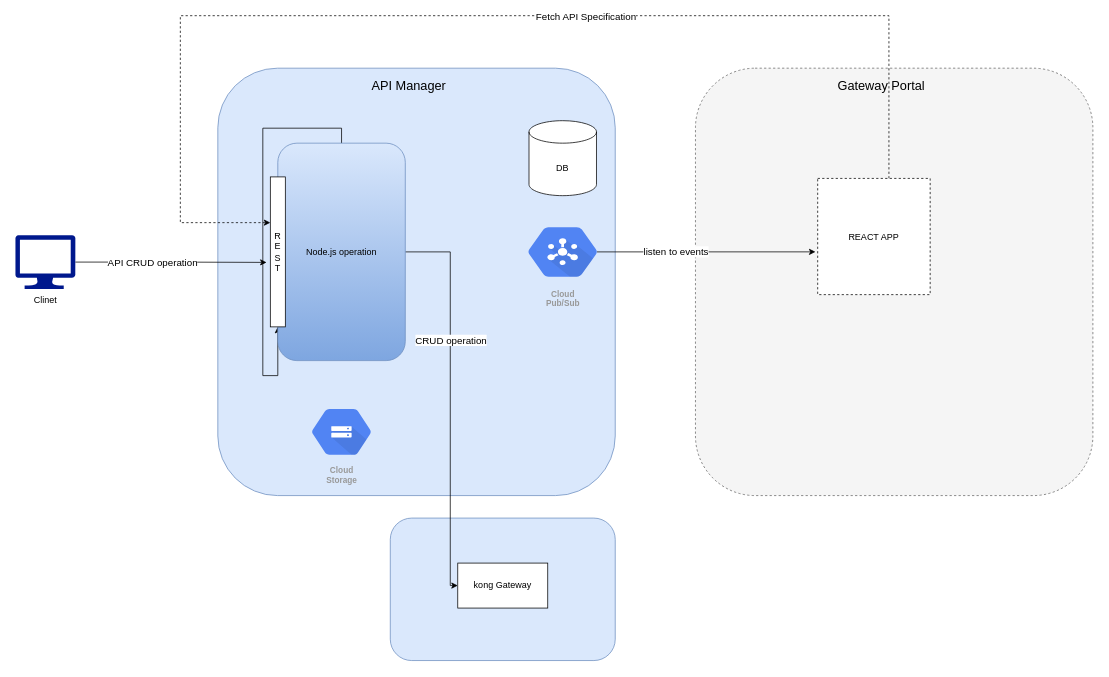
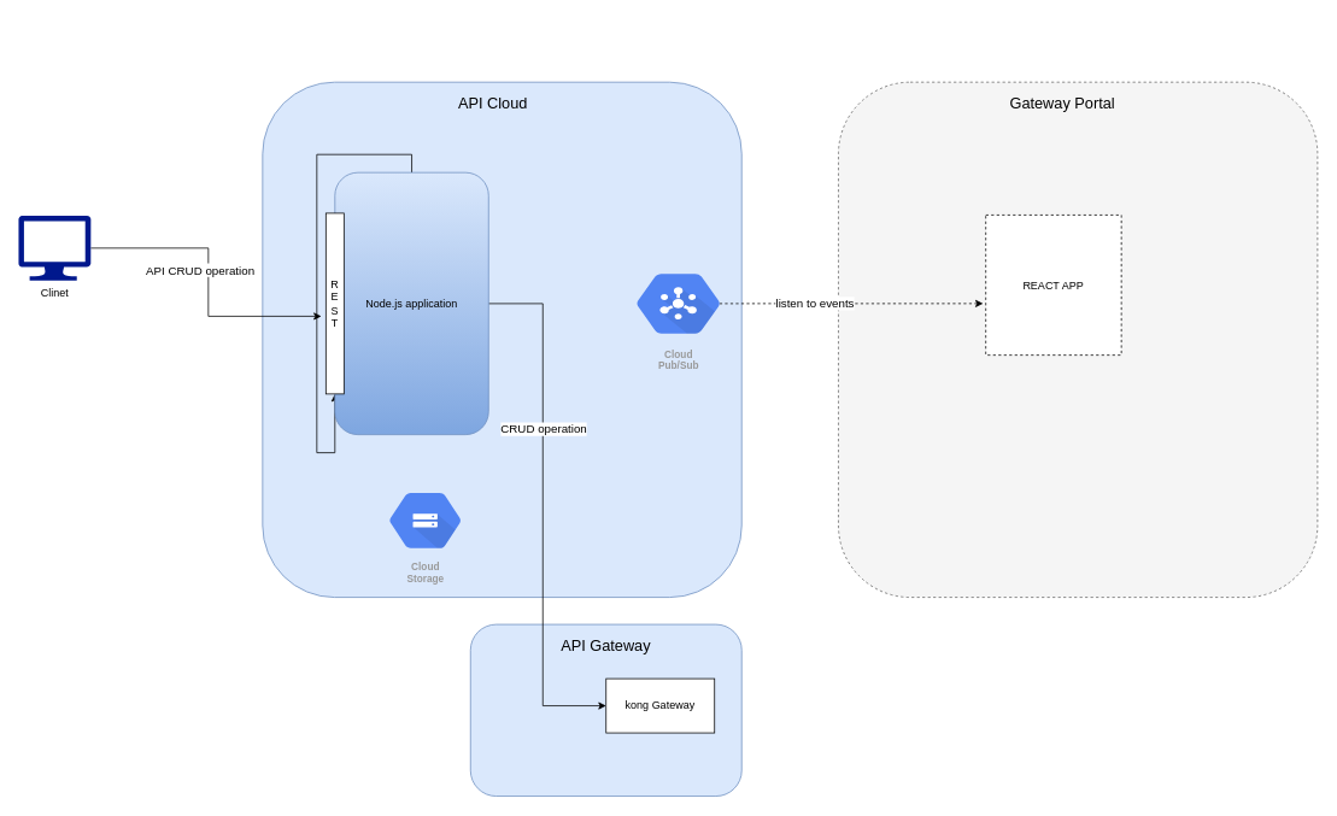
- <mxCell id="19" style="edgeStyle=orthogonalEdgeStyle;rounded=0;orthogonalLoop=1;jettySize=auto;html=1;entryX=0;entryY=0.305;entryDx=0;entryDy=0;entryPerimeter=0;dashed=1;" parent="1" source="21" target="10" edge="1"><mxGeometry relative="1" as="geometry"><Array as="points"><mxPoint x="1185" y="20" /><mxPoint x="240" y="20" /><mxPoint x="240" y="296" /></Array></mxGeometry></mxCell>
- <mxCell id="20" value="Fetch API Specification" style="edgeLabel;html=1;align=center;verticalAlign=middle;resizable=0;points=[];fontSize=13;" parent="19" vertex="1" connectable="0"><mxGeometry x="-0.354" y="4" relative="1" as="geometry"><mxPoint x="-119" y="-4" as="offset" /></mxGeometry></mxCell>
- <mxCell id="22" value="&lt;font style=&quot;font-size: 17px&quot;&gt;API Manager&lt;/font&gt;" style="text;html=1;strokeColor=none;fillColor=none;align=center;verticalAlign=middle;whiteSpace=wrap;rounded=0;fontSize=13;" vertex="1" parent="1"><mxGeometry x="460" y="100" width="170" height="30" as="geometry" /></mxCell>
+ <mxCell id="22" value="&lt;font style=&quot;font-size: 17px&quot;&gt;API Cloud&lt;/font&gt;" style="text;html=1;strokeColor=none;fillColor=none;align=center;verticalAlign=middle;whiteSpace=wrap;rounded=0;fontSize=13;" vertex="1" parent="1"><mxGeometry x="460" y="100" width="170" height="30" as="geometry" /></mxCell>
- <mxCell id="9" value="DB" style="shape=cylinder3;whiteSpace=wrap;html=1;boundedLbl=1;backgroundOutline=1;size=15;" parent="1" vertex="1"><mxGeometry x="705" y="160" width="90" height="100" as="geometry" /></mxCell>
- <mxCell id="8" value="Node.js operation" style="rounded=1;whiteSpace=wrap;html=1;fillColor=#dae8fc;strokeColor=#6c8ebf;gradientColor=#7ea6e0;" parent="1" vertex="1"><mxGeometry x="370" y="190" width="170" height="290" as="geometry" /></mxCell>
+ <mxCell id="8" value="Node.js application" style="rounded=1;whiteSpace=wrap;html=1;fillColor=#dae8fc;strokeColor=#6c8ebf;gradientColor=#7ea6e0;" parent="1" vertex="1"><mxGeometry x="370" y="190" width="170" height="290" as="geometry" /></mxCell>
- <mxCell id="11" style="edgeStyle=orthogonalEdgeStyle;rounded=0;orthogonalLoop=1;jettySize=auto;html=1;entryX=-0.02;entryY=0.632;entryDx=0;entryDy=0;entryPerimeter=0;exitX=0.825;exitY=0.5;exitDx=0;exitDy=0;exitPerimeter=0;dashed=0;" parent="1" source="13" target="21" edge="1"><mxGeometry relative="1" as="geometry" /></mxCell>
+ <mxCell id="11" style="edgeStyle=orthogonalEdgeStyle;rounded=0;orthogonalLoop=1;jettySize=auto;html=1;entryX=-0.02;entryY=0.632;entryDx=0;entryDy=0;entryPerimeter=0;exitX=0.825;exitY=0.5;exitDx=0;exitDy=0;exitPerimeter=0;dashed=1;" parent="1" source="13" target="21" edge="1"><mxGeometry relative="1" as="geometry" /></mxCell>
- <mxCell id="18" value="Clinet" style="sketch=0;aspect=fixed;pointerEvents=1;shadow=0;dashed=0;html=1;strokeColor=none;labelPosition=center;verticalLabelPosition=bottom;verticalAlign=top;align=center;fillColor=#00188D;shape=mxgraph.azure.computer" parent="1" vertex="1"><mxGeometry x="20" y="312.56" width="80" height="72" as="geometry" /></mxCell>
+ <mxCell id="18" value="Clinet" style="sketch=0;aspect=fixed;pointerEvents=1;shadow=0;dashed=0;html=1;strokeColor=none;labelPosition=center;verticalLabelPosition=bottom;verticalAlign=top;align=center;fillColor=#00188D;shape=mxgraph.azure.computer" parent="1" vertex="1"><mxGeometry x="20" y="237.56" width="80" height="72" as="geometry" /></mxCell>
- <mxCell id="15" value="Cloud&#10;Storage" style="sketch=0;html=1;fillColor=#5184F3;strokeColor=none;verticalAlign=top;labelPosition=center;verticalLabelPosition=bottom;align=center;spacingTop=-6;fontSize=11;fontStyle=1;fontColor=#999999;shape=mxgraph.gcp2.hexIcon;prIcon=cloud_storage" parent="1" vertex="1"><mxGeometry x="395" y="530" width="120" height="90" as="geometry" /></mxCell>
+ <mxCell id="15" value="Cloud&#10;Storage" style="sketch=0;html=1;fillColor=#5184F3;strokeColor=none;verticalAlign=top;labelPosition=center;verticalLabelPosition=bottom;align=center;spacingTop=-6;fontSize=11;fontStyle=1;fontColor=#999999;shape=mxgraph.gcp2.hexIcon;prIcon=cloud_storage" parent="1" vertex="1"><mxGeometry x="410" y="530" width="120" height="90" as="geometry" /></mxCell>
+ <mxCell id="24" value="&lt;font style=&quot;font-size: 17px&quot;&gt;API Gateway&lt;/font&gt;" style="text;html=1;strokeColor=none;fillColor=none;align=center;verticalAlign=middle;whiteSpace=wrap;rounded=0;fontSize=13;" vertex="1" parent="1"><mxGeometry x="585" y="700" width="170" height="30" as="geometry" /></mxCell>
- <mxCell id="14" value="kong Gateway" style="rounded=0;whiteSpace=wrap;html=1;" parent="1" vertex="1"><mxGeometry x="610" y="750" width="120" height="60" as="geometry" /></mxCell>
+ <mxCell id="14" value="kong Gateway" style="rounded=0;whiteSpace=wrap;html=1;" parent="1" vertex="1"><mxGeometry x="670" y="750" width="120" height="60" as="geometry" /></mxCell>
